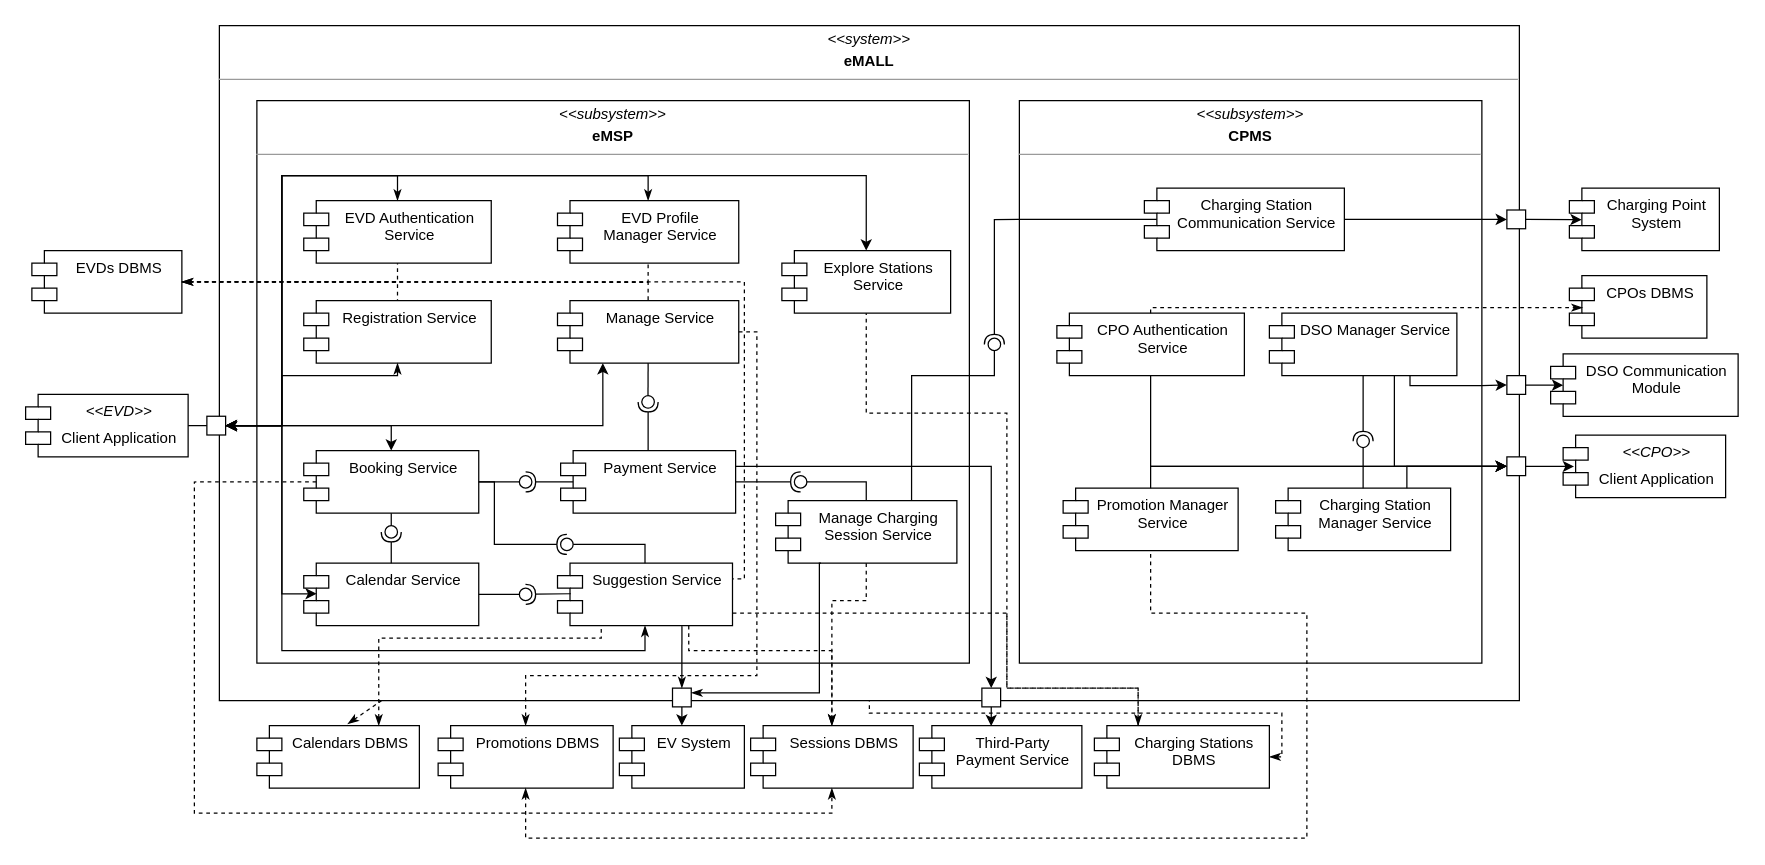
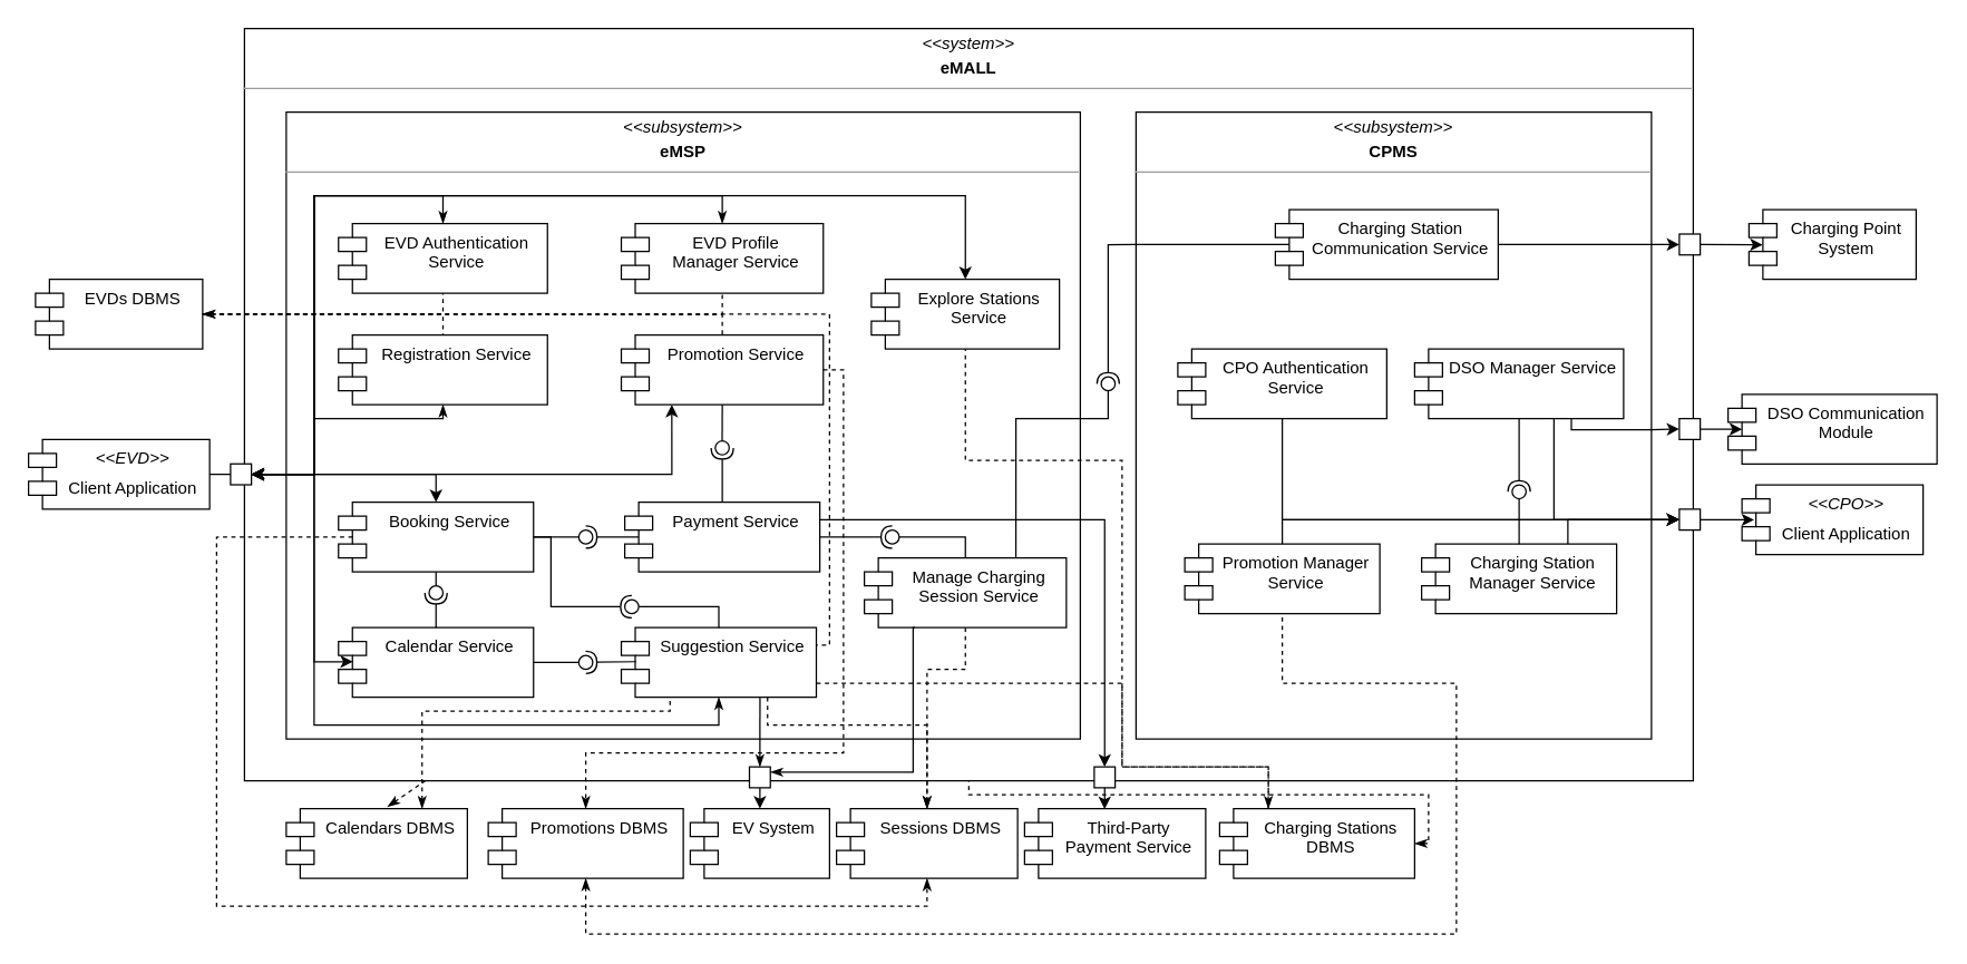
- <mxCell id="70" value="CPOs DBMS" style="shape=module;align=left;spacingLeft=20;align=center;verticalAlign=top;" vertex="1" parent="1"><mxGeometry x="1255" y="220" width="110" height="50" as="geometry" /></mxCell>
- <mxCell id="82" value="" style="endArrow=classicThin;dashed=1;html=1;rounded=0;entryX=0.097;entryY=0.513;entryDx=0;entryDy=0;entryPerimeter=0;exitX=0.5;exitY=0;exitDx=0;exitDy=0;edgeStyle=orthogonalEdgeStyle;endFill=1;" edge="1" parent="1" source="64" target="70"><mxGeometry width="50" height="50" relative="1" as="geometry"><mxPoint x="745" y="440" as="sourcePoint" /><mxPoint x="795" y="390" as="targetPoint" /><Array as="points"><mxPoint x="920" y="246" /></Array></mxGeometry></mxCell>
- <mxCell id="5" value="Manage Service" style="shape=module;align=left;spacingLeft=20;align=center;verticalAlign=top;" vertex="1" parent="1"><mxGeometry x="445.5" y="240" width="145" height="50" as="geometry" /></mxCell>
+ <mxCell id="5" value="Promotion Service" style="shape=module;align=left;spacingLeft=20;align=center;verticalAlign=top;" vertex="1" parent="1"><mxGeometry x="445.5" y="240" width="145" height="50" as="geometry" /></mxCell>
